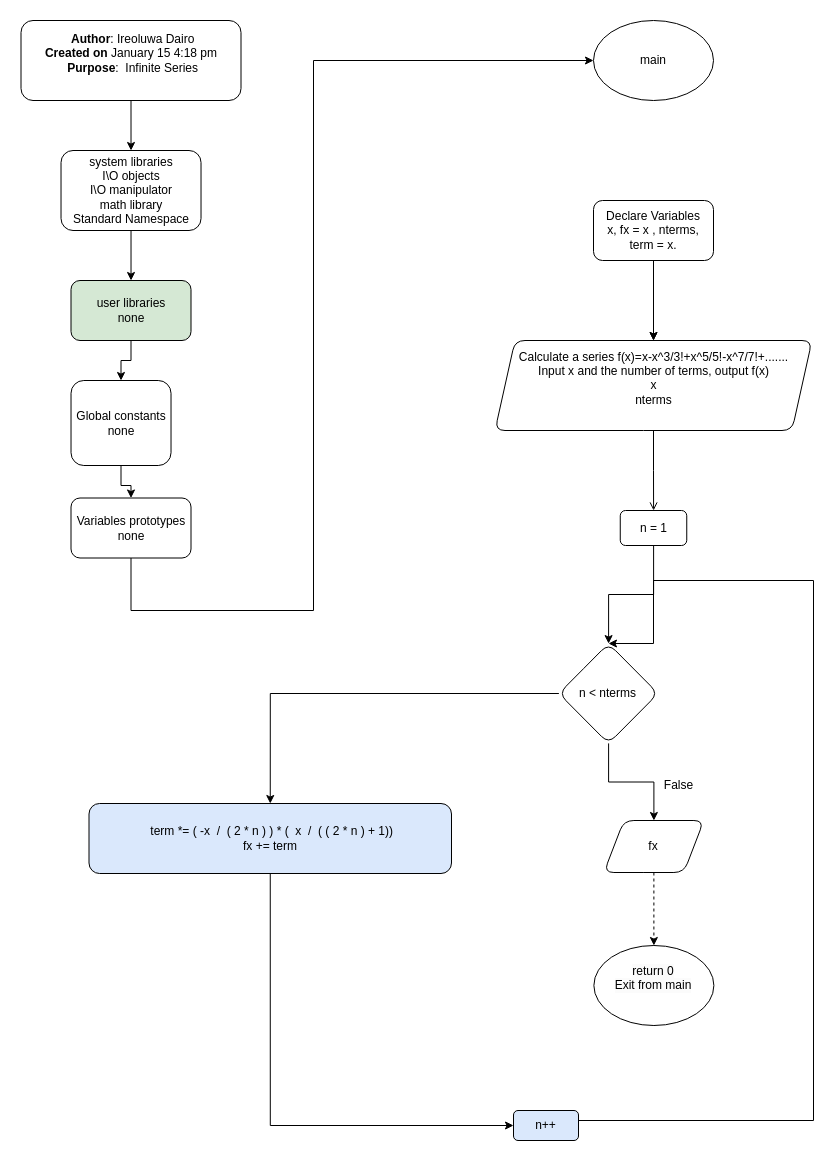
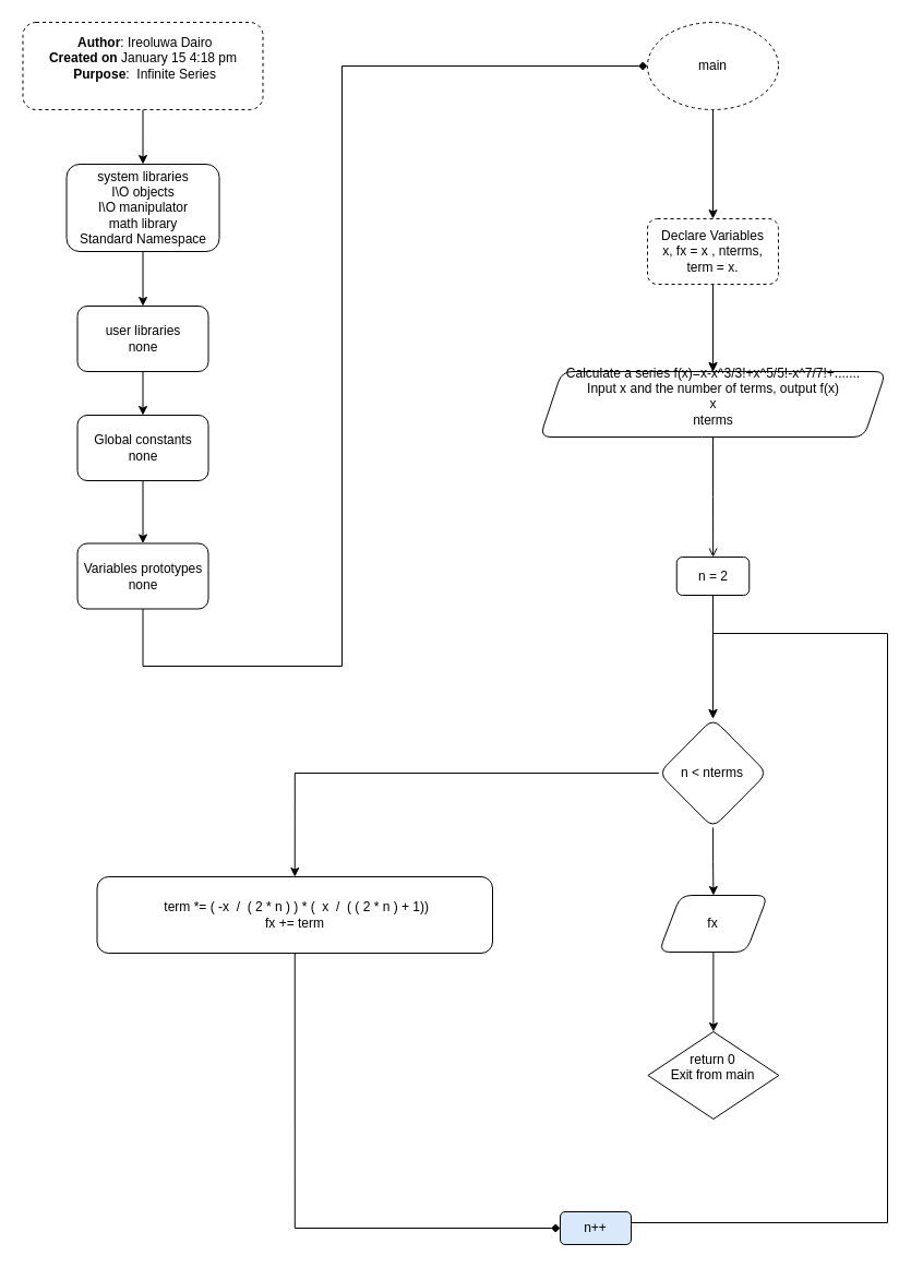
- <mxCell id="11" value="&lt;b&gt;&amp;nbsp;Author&lt;/b&gt;: Ireoluwa Dairo&lt;br&gt;&lt;b&gt;Created on &lt;/b&gt;January 15 4:18 pm&lt;br&gt;&lt;b&gt;&amp;nbsp;Purpose&lt;/b&gt;:&amp;nbsp; Infinite Series&lt;div&gt;&lt;br&gt;&lt;/div&gt;" style="whiteSpace=wrap;html=1;rounded=1;" parent="1" vertex="1"><mxGeometry x="20.51" y="20" width="220" height="80" as="geometry" /></mxCell>
+ <mxCell id="11" value="&lt;b&gt;&amp;nbsp;Author&lt;/b&gt;: Ireoluwa Dairo&lt;br&gt;&lt;b&gt;Created on &lt;/b&gt;January 15 4:18 pm&lt;br&gt;&lt;b&gt;&amp;nbsp;Purpose&lt;/b&gt;:&amp;nbsp; Infinite Series&lt;div&gt;&lt;br&gt;&lt;/div&gt;" style="whiteSpace=wrap;html=1;rounded=1;dashed=1;" parent="1" vertex="1"><mxGeometry x="20.51" y="20" width="220" height="80" as="geometry" /></mxCell>
- <mxCell id="8" style="edgeStyle=orthogonalEdgeStyle;rounded=0;orthogonalLoop=1;jettySize=auto;html=1;exitX=0.5;exitY=1;exitDx=0;exitDy=0;entryX=0;entryY=0.5;entryDx=0;entryDy=0;" parent="1" source="9" target="13" edge="1"><mxGeometry relative="1" as="geometry"><Array as="points"><mxPoint x="131" y="610" /><mxPoint x="313" y="610" /><mxPoint x="313" y="60" /></Array></mxGeometry></mxCell>
+ <mxCell id="8" style="edgeStyle=orthogonalEdgeStyle;rounded=0;orthogonalLoop=1;jettySize=auto;html=1;exitX=0.5;exitY=1;exitDx=0;exitDy=0;entryX=0;entryY=0.5;entryDx=0;entryDy=0;endArrow=diamond;" parent="1" source="9" target="13" edge="1"><mxGeometry relative="1" as="geometry"><Array as="points"><mxPoint x="131" y="610" /><mxPoint x="313" y="610" /><mxPoint x="313" y="60" /></Array></mxGeometry></mxCell>
- <mxCell id="13" value="main" style="ellipse;whiteSpace=wrap;html=1;" parent="1" vertex="1"><mxGeometry x="593" y="20" width="120" height="80" as="geometry" /></mxCell>
+ <mxCell id="13" value="main" style="ellipse;whiteSpace=wrap;html=1;dashed=1;" parent="1" vertex="1"><mxGeometry x="593" y="20" width="120" height="80" as="geometry" /></mxCell>
+ <mxCell id="12" value="" style="edgeStyle=orthogonalEdgeStyle;rounded=0;orthogonalLoop=1;jettySize=auto;html=1;" parent="1" source="13" target="16" edge="1"><mxGeometry relative="1" as="geometry" /></mxCell>
- <mxCell id="16" value="Declare Variables&lt;div&gt;x,&amp;nbsp;&lt;span style=&quot;background-color: initial;&quot;&gt;fx = x&amp;nbsp;&lt;/span&gt;&lt;span style=&quot;background-color: initial;&quot;&gt;, nterms, term = x.&lt;/span&gt;&lt;/div&gt;" style="rounded=1;whiteSpace=wrap;html=1;" parent="1" vertex="1"><mxGeometry x="593" y="200" width="120" height="60" as="geometry" /></mxCell>
+ <mxCell id="16" value="Declare Variables&lt;div&gt;x,&amp;nbsp;&lt;span style=&quot;background-color: initial;&quot;&gt;fx = x&amp;nbsp;&lt;/span&gt;&lt;span style=&quot;background-color: initial;&quot;&gt;, nterms, term = x.&lt;/span&gt;&lt;/div&gt;" style="rounded=1;whiteSpace=wrap;html=1;dashed=1;" parent="1" vertex="1"><mxGeometry x="593" y="200" width="120" height="60" as="geometry" /></mxCell>
- <mxCell id="5" value="user libraries&lt;div&gt;none&lt;/div&gt;" style="whiteSpace=wrap;html=1;rounded=1;fillColor=#d5e8d4;" parent="1" vertex="1"><mxGeometry x="70.51" y="280" width="120" height="60" as="geometry" /></mxCell>
+ <mxCell id="5" value="user libraries&lt;div&gt;none&lt;/div&gt;" style="whiteSpace=wrap;html=1;rounded=1;" parent="1" vertex="1"><mxGeometry x="70.51" y="280" width="120" height="60" as="geometry" /></mxCell>
- <mxCell id="18" value="Calculate a series f(x)=x-x^3/3!+x^5/5!-x^7/7!+.......&lt;div&gt;Input x and the number of terms, output f(x)&lt;br&gt;&lt;/div&gt;&lt;div&gt;x&lt;/div&gt;&lt;div&gt;nterms&lt;/div&gt;&lt;div&gt;&lt;br&gt;&lt;/div&gt;" style="shape=parallelogram;perimeter=parallelogramPerimeter;whiteSpace=wrap;html=1;fixedSize=1;rounded=1;" parent="1" vertex="1"><mxGeometry x="494.5" y="340" width="317" height="90" as="geometry" /></mxCell>
+ <mxCell id="18" value="Calculate a series f(x)=x-x^3/3!+x^5/5!-x^7/7!+.......&lt;div&gt;Input x and the number of terms, output f(x)&lt;br&gt;&lt;/div&gt;&lt;div&gt;x&lt;/div&gt;&lt;div&gt;nterms&lt;/div&gt;&lt;div&gt;&lt;br&gt;&lt;/div&gt;" style="shape=parallelogram;perimeter=parallelogramPerimeter;whiteSpace=wrap;html=1;fixedSize=1;rounded=1;" parent="1" vertex="1"><mxGeometry x="494.5" y="340" width="317" height="60" as="geometry" /></mxCell>
- <mxCell id="7" value="Global constants&lt;div&gt;none&lt;/div&gt;" style="whiteSpace=wrap;html=1;rounded=1;" parent="1" vertex="1"><mxGeometry x="70.52" y="380" width="100" height="85" as="geometry" /></mxCell>
+ <mxCell id="7" value="Global constants&lt;div&gt;none&lt;/div&gt;" style="whiteSpace=wrap;html=1;rounded=1;" parent="1" vertex="1"><mxGeometry x="70.52" y="380" width="120" height="60" as="geometry" /></mxCell>
- <mxCell id="20" value="n = 1" style="whiteSpace=wrap;html=1;rounded=1;" parent="1" vertex="1"><mxGeometry x="619.75" y="510" width="66.5" height="35" as="geometry" /></mxCell>
+ <mxCell id="20" value="n = 2" style="whiteSpace=wrap;html=1;rounded=1;" parent="1" vertex="1"><mxGeometry x="619.75" y="510" width="66.5" height="35" as="geometry" /></mxCell>
- <mxCell id="23" value="n &amp;lt; nterms" style="rhombus;whiteSpace=wrap;html=1;rounded=1;" parent="1" vertex="1"><mxGeometry x="558.38" y="643" width="99.25" height="100" as="geometry" /></mxCell>
+ <mxCell id="23" value="n &amp;lt; nterms" style="rhombus;whiteSpace=wrap;html=1;rounded=1;" parent="1" vertex="1"><mxGeometry x="603.38" y="658" width="99.25" height="100" as="geometry" /></mxCell>
- <mxCell id="26" value="False" style="text;html=1;align=center;verticalAlign=middle;resizable=0;points=[];autosize=1;strokeColor=none;fillColor=none;" parent="1" vertex="1"><mxGeometry x="652.63" y="770" width="50" height="30" as="geometry" /></mxCell>
- <mxCell id="25" value="&lt;div&gt;&amp;nbsp;term *= ( -x&amp;nbsp; /&amp;nbsp; ( 2 * n ) ) * (&amp;nbsp; x&amp;nbsp; /&amp;nbsp; ( ( 2 * n ) + 1))&lt;br&gt;&lt;/div&gt;&lt;div&gt;fx += term&lt;br&gt;&lt;/div&gt;" style="whiteSpace=wrap;html=1;rounded=1;fillColor=#dae8fc;" parent="1" vertex="1"><mxGeometry x="88.51" y="803" width="362.49" height="70" as="geometry" /></mxCell>
+ <mxCell id="25" value="&lt;div&gt;&amp;nbsp;term *= ( -x&amp;nbsp; /&amp;nbsp; ( 2 * n ) ) * (&amp;nbsp; x&amp;nbsp; /&amp;nbsp; ( ( 2 * n ) + 1))&lt;br&gt;&lt;/div&gt;&lt;div&gt;fx += term&lt;br&gt;&lt;/div&gt;" style="whiteSpace=wrap;html=1;rounded=1;" parent="1" vertex="1"><mxGeometry x="88.51" y="803" width="362.49" height="70" as="geometry" /></mxCell>
- <mxCell id="29" style="edgeStyle=orthogonalEdgeStyle;rounded=0;orthogonalLoop=1;jettySize=auto;html=1;exitX=0.5;exitY=1;exitDx=0;exitDy=0;entryX=0.5;entryY=0;entryDx=0;entryDy=0;dashed=1;" parent="1" source="30" target="31" edge="1"><mxGeometry relative="1" as="geometry" /></mxCell>
+ <mxCell id="29" style="edgeStyle=orthogonalEdgeStyle;rounded=0;orthogonalLoop=1;jettySize=auto;html=1;exitX=0.5;exitY=1;exitDx=0;exitDy=0;entryX=0.5;entryY=0;entryDx=0;entryDy=0;" parent="1" source="30" target="31" edge="1"><mxGeometry relative="1" as="geometry" /></mxCell>
- <mxCell id="31" value="&#10;&lt;span style=&quot;color: rgb(0, 0, 0); font-family: Helvetica; font-size: 12px; font-style: normal; font-variant-ligatures: normal; font-variant-caps: normal; font-weight: 400; letter-spacing: normal; orphans: 2; text-align: center; text-indent: 0px; text-transform: none; widows: 2; word-spacing: 0px; -webkit-text-stroke-width: 0px; white-space: normal; background-color: rgb(251, 251, 251); text-decoration-thickness: initial; text-decoration-style: initial; text-decoration-color: initial; display: inline !important; float: none;&quot;&gt;return 0&lt;/span&gt;&lt;div style=&quot;forced-color-adjust: none; color: rgb(0, 0, 0); font-family: Helvetica; font-size: 12px; font-style: normal; font-variant-ligatures: normal; font-variant-caps: normal; font-weight: 400; letter-spacing: normal; orphans: 2; text-align: center; text-indent: 0px; text-transform: none; widows: 2; word-spacing: 0px; -webkit-text-stroke-width: 0px; white-space: normal; background-color: rgb(251, 251, 251); text-decoration-thickness: initial; text-decoration-style: initial; text-decoration-color: initial;&quot;&gt;Exit from main&lt;/div&gt;&#10;&#10;" style="ellipse;whiteSpace=wrap;html=1;" parent="1" vertex="1"><mxGeometry x="593.38" y="945" width="120" height="80" as="geometry" /></mxCell>
+ <mxCell id="31" value="&#10;&lt;span style=&quot;color: rgb(0, 0, 0); font-family: Helvetica; font-size: 12px; font-style: normal; font-variant-ligatures: normal; font-variant-caps: normal; font-weight: 400; letter-spacing: normal; orphans: 2; text-align: center; text-indent: 0px; text-transform: none; widows: 2; word-spacing: 0px; -webkit-text-stroke-width: 0px; white-space: normal; background-color: rgb(251, 251, 251); text-decoration-thickness: initial; text-decoration-style: initial; text-decoration-color: initial; display: inline !important; float: none;&quot;&gt;return 0&lt;/span&gt;&lt;div style=&quot;forced-color-adjust: none; color: rgb(0, 0, 0); font-family: Helvetica; font-size: 12px; font-style: normal; font-variant-ligatures: normal; font-variant-caps: normal; font-weight: 400; letter-spacing: normal; orphans: 2; text-align: center; text-indent: 0px; text-transform: none; widows: 2; word-spacing: 0px; -webkit-text-stroke-width: 0px; white-space: normal; background-color: rgb(251, 251, 251); text-decoration-thickness: initial; text-decoration-style: initial; text-decoration-color: initial;&quot;&gt;Exit from main&lt;/div&gt;&#10;&#10;" style="rhombus;whiteSpace=wrap;html=1;" parent="1" vertex="1"><mxGeometry x="593.38" y="945" width="120" height="80" as="geometry" /></mxCell>
- <mxCell id="24" style="edgeStyle=orthogonalEdgeStyle;rounded=0;orthogonalLoop=1;jettySize=auto;html=1;exitX=0.5;exitY=1;exitDx=0;exitDy=0;entryX=0;entryY=0.5;entryDx=0;entryDy=0;" edge="1" parent="1" source="25" target="28"><mxGeometry relative="1" as="geometry" /></mxCell>
+ <mxCell id="24" style="edgeStyle=orthogonalEdgeStyle;rounded=0;orthogonalLoop=1;jettySize=auto;html=1;exitX=0.5;exitY=1;exitDx=0;exitDy=0;entryX=0;entryY=0.5;entryDx=0;entryDy=0;endArrow=diamond;" edge="1" parent="1" source="25" target="28"><mxGeometry relative="1" as="geometry" /></mxCell>
